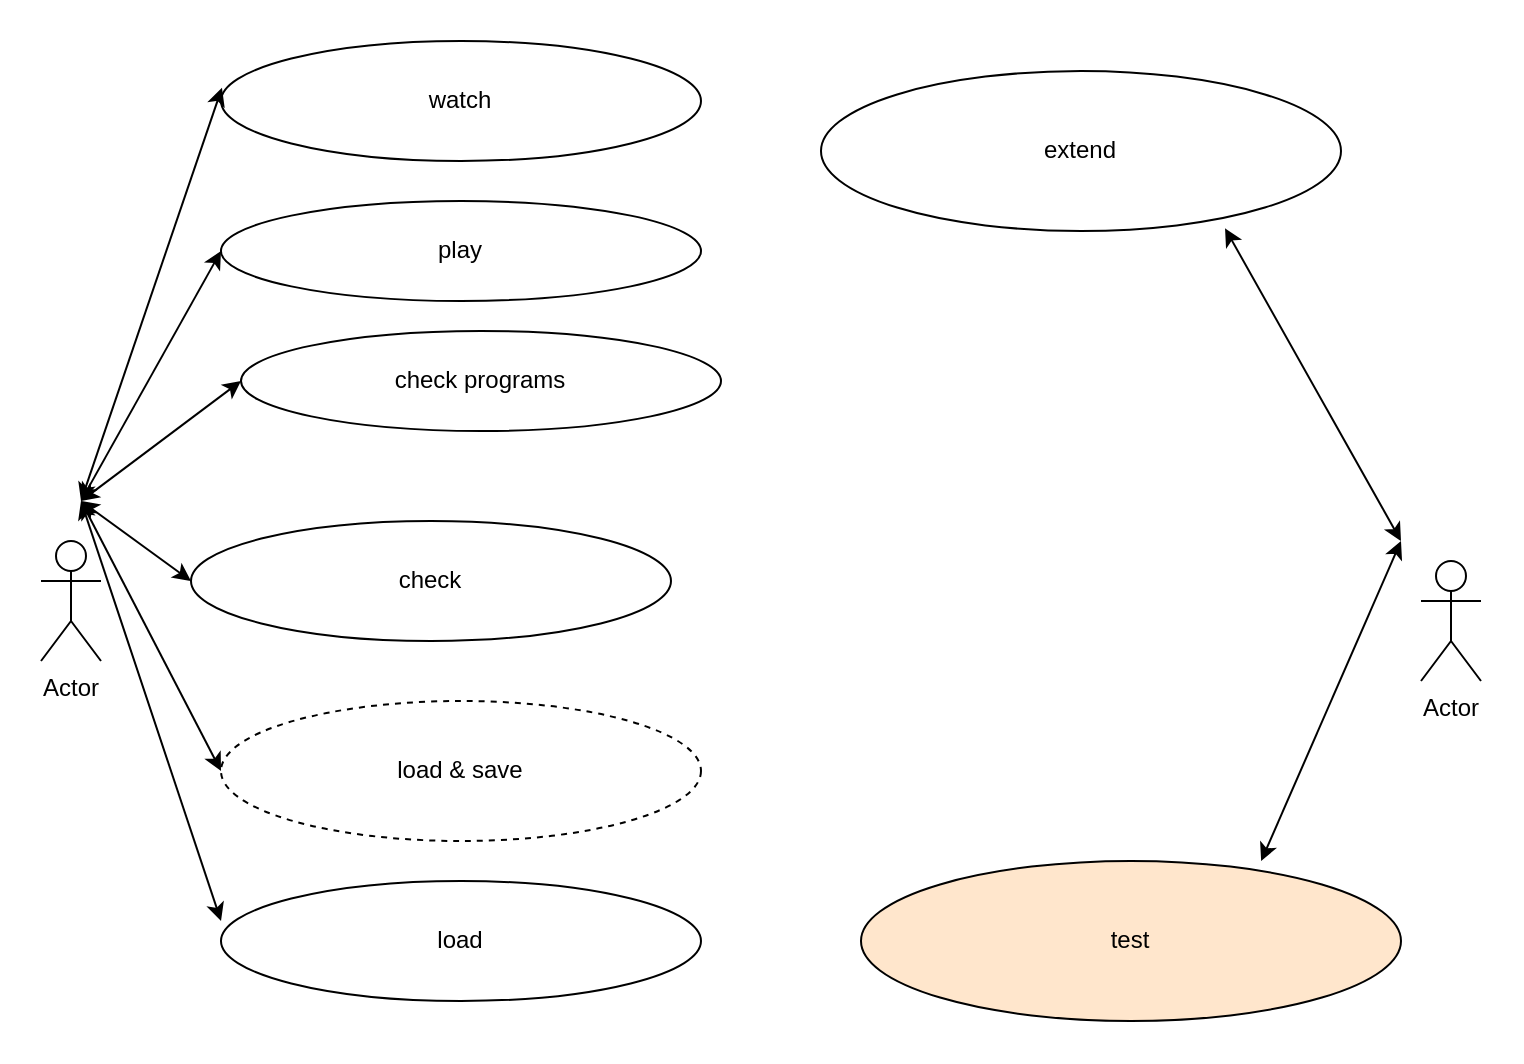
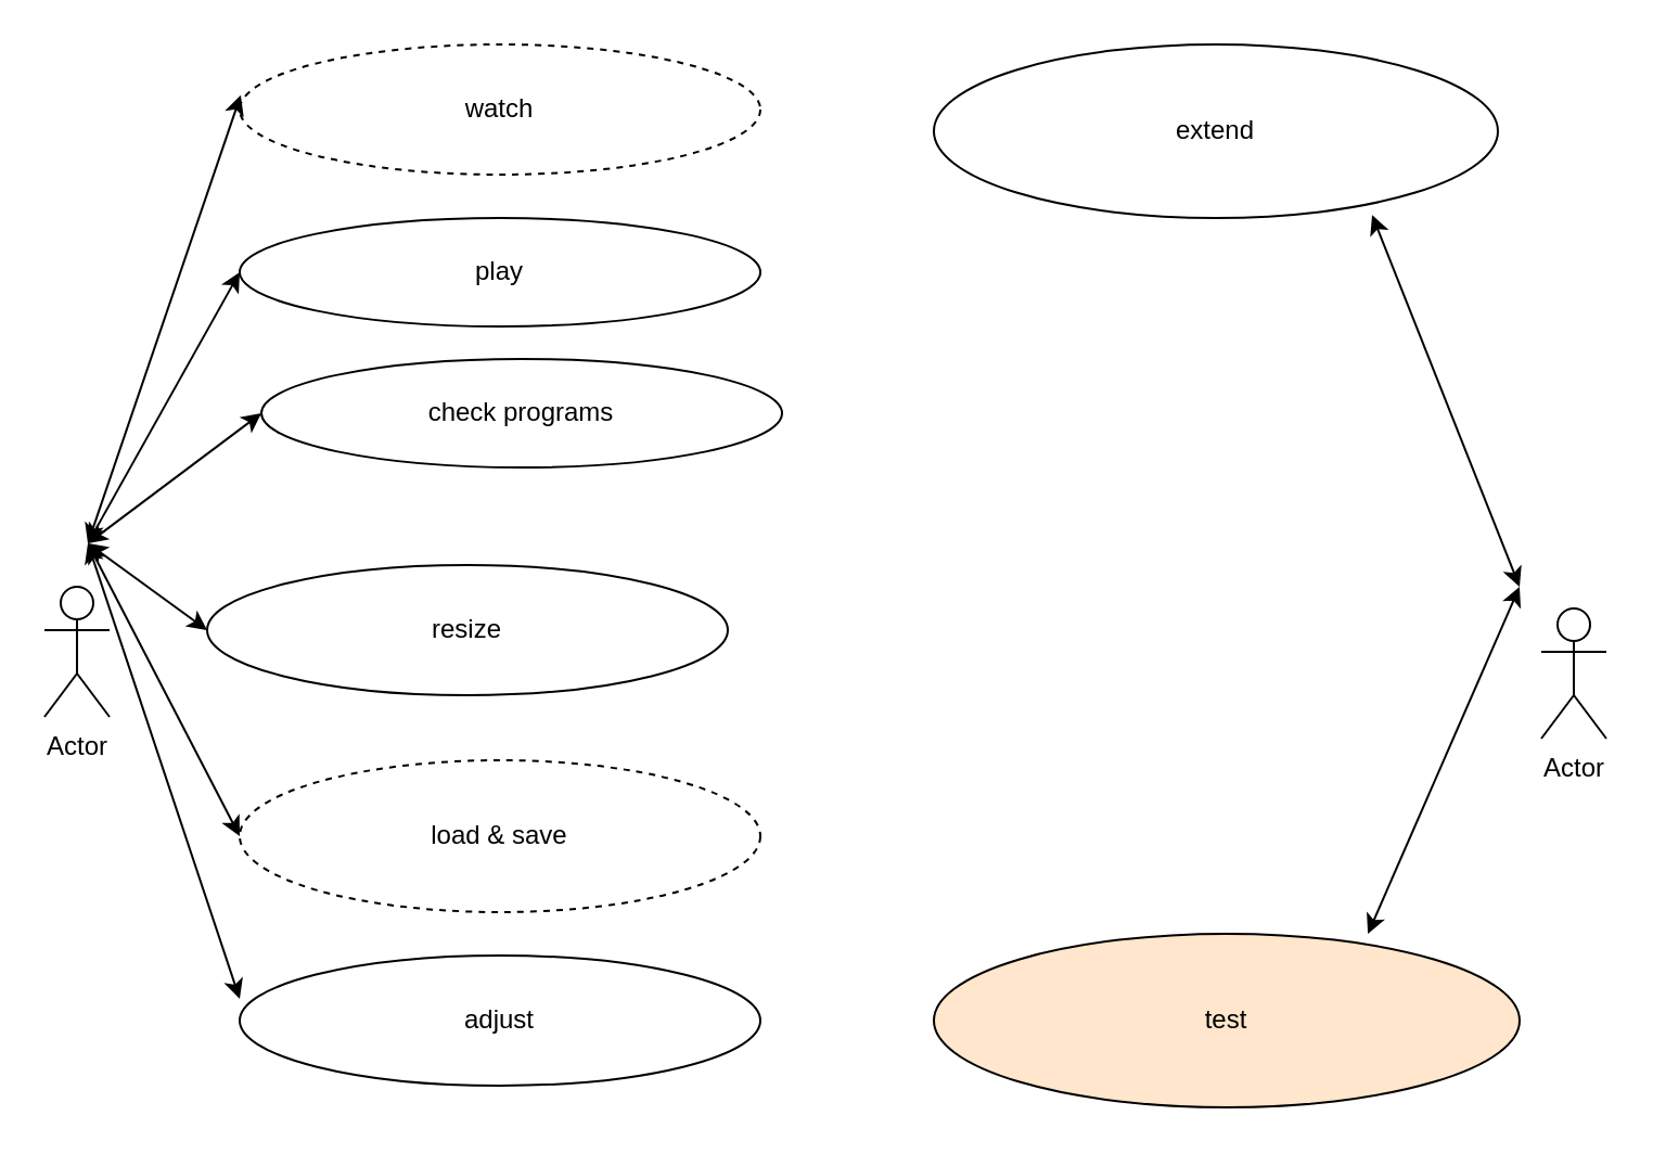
- <mxCell id="3" value="watch" style="ellipse;whiteSpace=wrap;html=1;" parent="1" vertex="1"><mxGeometry x="110" y="20" width="240" height="60" as="geometry" /></mxCell>
+ <mxCell id="3" value="watch" style="ellipse;whiteSpace=wrap;html=1;dashed=1;" parent="1" vertex="1"><mxGeometry x="110" y="20" width="240" height="60" as="geometry" /></mxCell>
- <mxCell id="10" value="extend" style="ellipse;whiteSpace=wrap;html=1;" parent="1" vertex="1"><mxGeometry x="410" y="35" width="260" height="80" as="geometry" /></mxCell>
+ <mxCell id="10" value="extend" style="ellipse;whiteSpace=wrap;html=1;" parent="1" vertex="1"><mxGeometry x="430" y="20" width="260" height="80" as="geometry" /></mxCell>
- <mxCell id="6" value="check" style="ellipse;whiteSpace=wrap;html=1;" parent="1" vertex="1"><mxGeometry x="95" y="260" width="240" height="60" as="geometry" /></mxCell>
+ <mxCell id="6" value="resize" style="ellipse;whiteSpace=wrap;html=1;" parent="1" vertex="1"><mxGeometry x="95" y="260" width="240" height="60" as="geometry" /></mxCell>
- <mxCell id="8" value="load" style="ellipse;whiteSpace=wrap;html=1;" parent="1" vertex="1"><mxGeometry x="110" y="440" width="240" height="60" as="geometry" /></mxCell>
+ <mxCell id="8" value="adjust" style="ellipse;whiteSpace=wrap;html=1;" parent="1" vertex="1"><mxGeometry x="110" y="440" width="240" height="60" as="geometry" /></mxCell>
